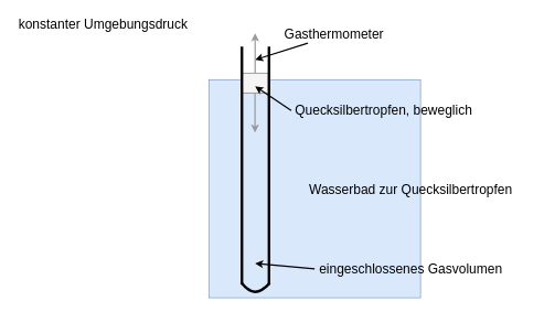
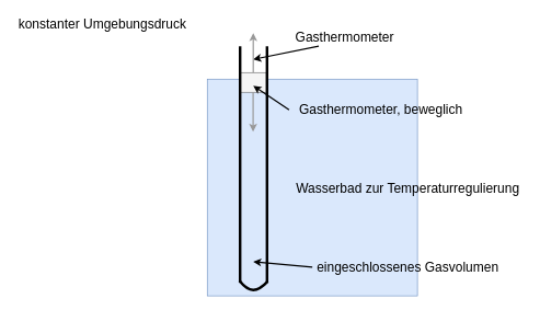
- <mxCell id="7" value="Gasthermometer" style="text;html=1;resizable=0;autosize=1;align=center;verticalAlign=middle;points=[];fillColor=none;strokeColor=none;rounded=0;fontSize=20;" vertex="1" parent="1"><mxGeometry x="419" y="35" width="170" height="30" as="geometry" /></mxCell>
+ <mxCell id="7" value="Gasthermometer" style="text;html=1;resizable=0;autosize=1;align=center;verticalAlign=middle;points=[];fillColor=none;strokeColor=none;rounded=0;fontSize=20;" vertex="1" parent="1"><mxGeometry x="439" y="40" width="170" height="30" as="geometry" /></mxCell>
- <mxCell id="9" value="Quecksilbertropfen, beweglich" style="text;html=1;resizable=0;autosize=1;align=center;verticalAlign=middle;points=[];fillColor=none;strokeColor=none;rounded=0;fontSize=20;" vertex="1" parent="1"><mxGeometry x="439" y="150" width="280" height="30" as="geometry" /></mxCell>
+ <mxCell id="9" value="Gasthermometer, beweglich" style="text;html=1;resizable=0;autosize=1;align=center;verticalAlign=middle;points=[];fillColor=none;strokeColor=none;rounded=0;fontSize=20;" vertex="1" parent="1"><mxGeometry x="439" y="150" width="280" height="30" as="geometry" /></mxCell>
- <mxCell id="16" value="Wasserbad zur Quecksilbertropfen" style="text;html=1;resizable=0;autosize=1;align=center;verticalAlign=middle;points=[];fillColor=none;strokeColor=none;rounded=0;fontSize=20;" vertex="1" parent="1"><mxGeometry x="440" y="270" width="360" height="30" as="geometry" /></mxCell>
+ <mxCell id="16" value="Wasserbad zur Temperaturregulierung" style="text;html=1;resizable=0;autosize=1;align=center;verticalAlign=middle;points=[];fillColor=none;strokeColor=none;rounded=0;fontSize=20;" vertex="1" parent="1"><mxGeometry x="440" y="270" width="360" height="30" as="geometry" /></mxCell>
